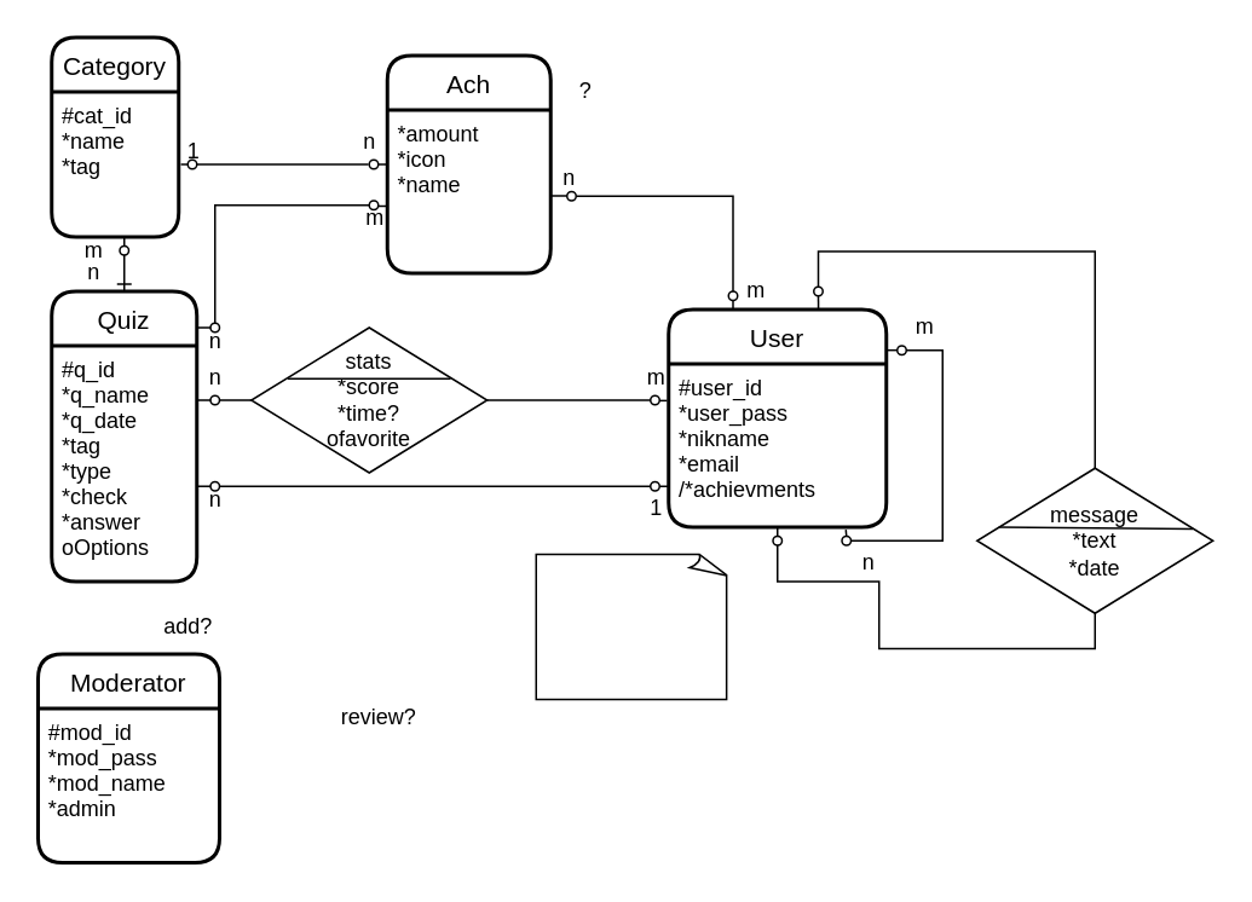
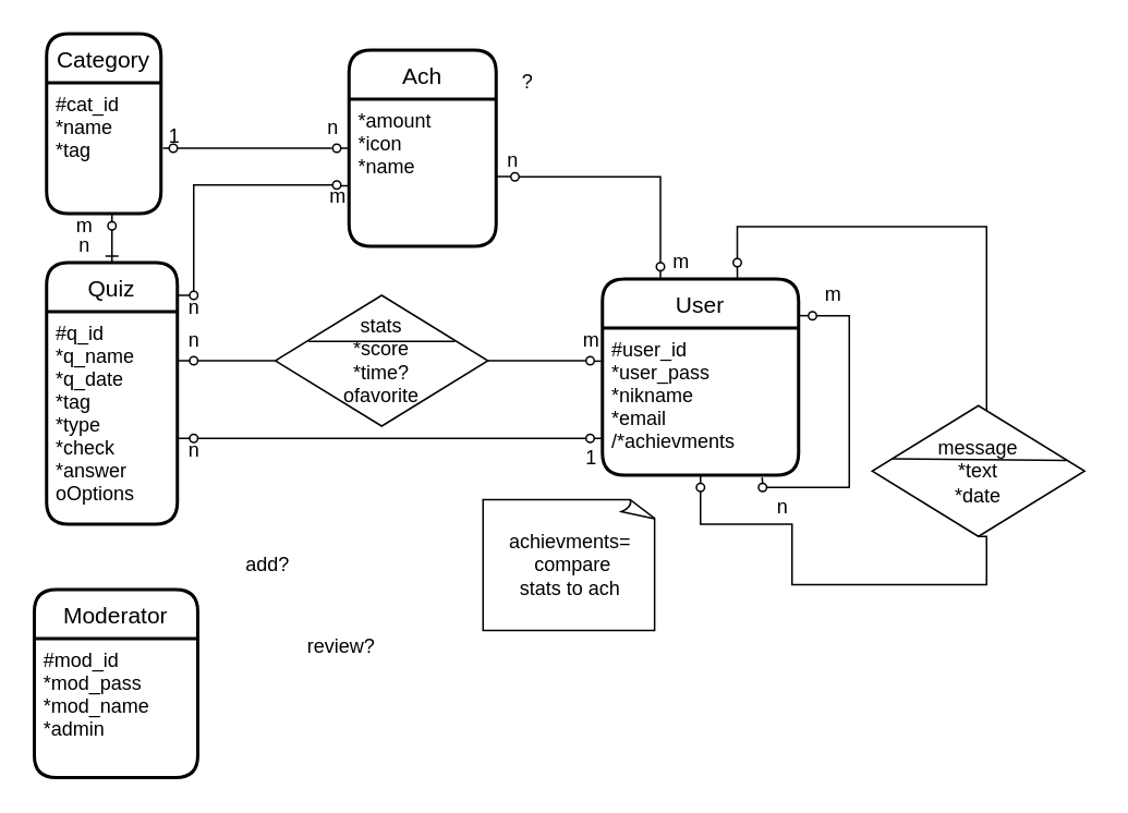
- <mxCell id="3" value="stats&lt;br&gt;*score&lt;br&gt;*time?&lt;br&gt;ofavorite&lt;br&gt;" style="shape=rhombus;perimeter=rhombusPerimeter;whiteSpace=wrap;html=1;align=center;" vertex="1" parent="1"><mxGeometry x="138" y="180" width="130" height="80" as="geometry" /></mxCell>
+ <mxCell id="3" value="stats&lt;br&gt;*score&lt;br&gt;*time?&lt;br&gt;ofavorite&lt;br&gt;" style="shape=rhombus;perimeter=rhombusPerimeter;whiteSpace=wrap;html=1;align=center;" vertex="1" parent="1"><mxGeometry x="168" y="180" width="130" height="80" as="geometry" /></mxCell>
- <mxCell id="38" value="message&lt;br&gt;*text&lt;br&gt;*date&lt;br&gt;" style="shape=rhombus;perimeter=rhombusPerimeter;whiteSpace=wrap;html=1;align=center;" vertex="1" parent="1"><mxGeometry x="538" y="257.5" width="130" height="80" as="geometry" /></mxCell>
+ <mxCell id="38" value="message&lt;br&gt;*text&lt;br&gt;*date&lt;br&gt;" style="shape=rhombus;perimeter=rhombusPerimeter;whiteSpace=wrap;html=1;align=center;" vertex="1" parent="1"><mxGeometry x="533" y="247.5" width="130" height="80" as="geometry" /></mxCell>
- <mxCell id="28" value="add?" style="text;html=1;align=center;verticalAlign=middle;resizable=0;points=[];autosize=1;fontSize=12;" vertex="1" parent="1"><mxGeometry x="83" y="335" width="40" height="20" as="geometry" /></mxCell>
+ <mxCell id="28" value="add?" style="text;html=1;align=center;verticalAlign=middle;resizable=0;points=[];autosize=1;fontSize=12;" vertex="1" parent="1"><mxGeometry x="143" y="335" width="40" height="20" as="geometry" /></mxCell>
+ <mxCell id="22" value="achievments=&lt;br&gt;&amp;nbsp;compare &lt;br&gt;stats to ach" style="text;html=1;align=center;verticalAlign=middle;resizable=0;points=[];autosize=1;fontSize=12;" vertex="1" parent="1"><mxGeometry x="303" y="320" width="90" height="50" as="geometry" /></mxCell>
